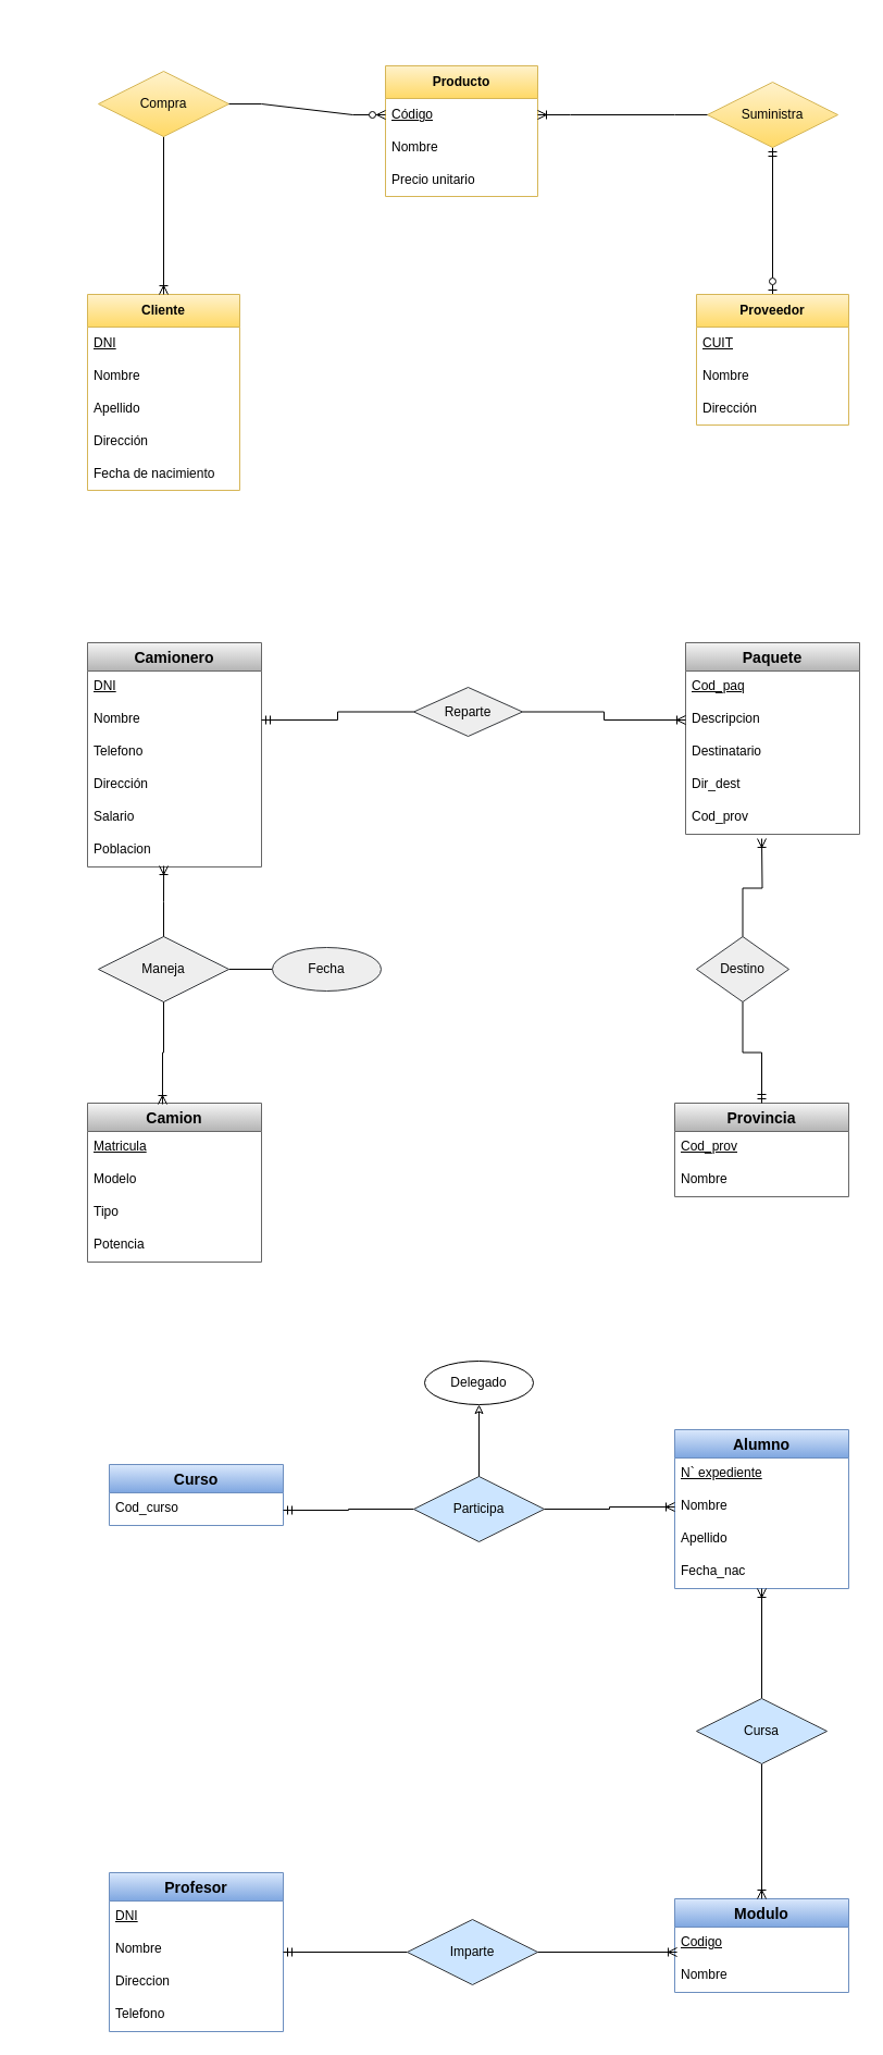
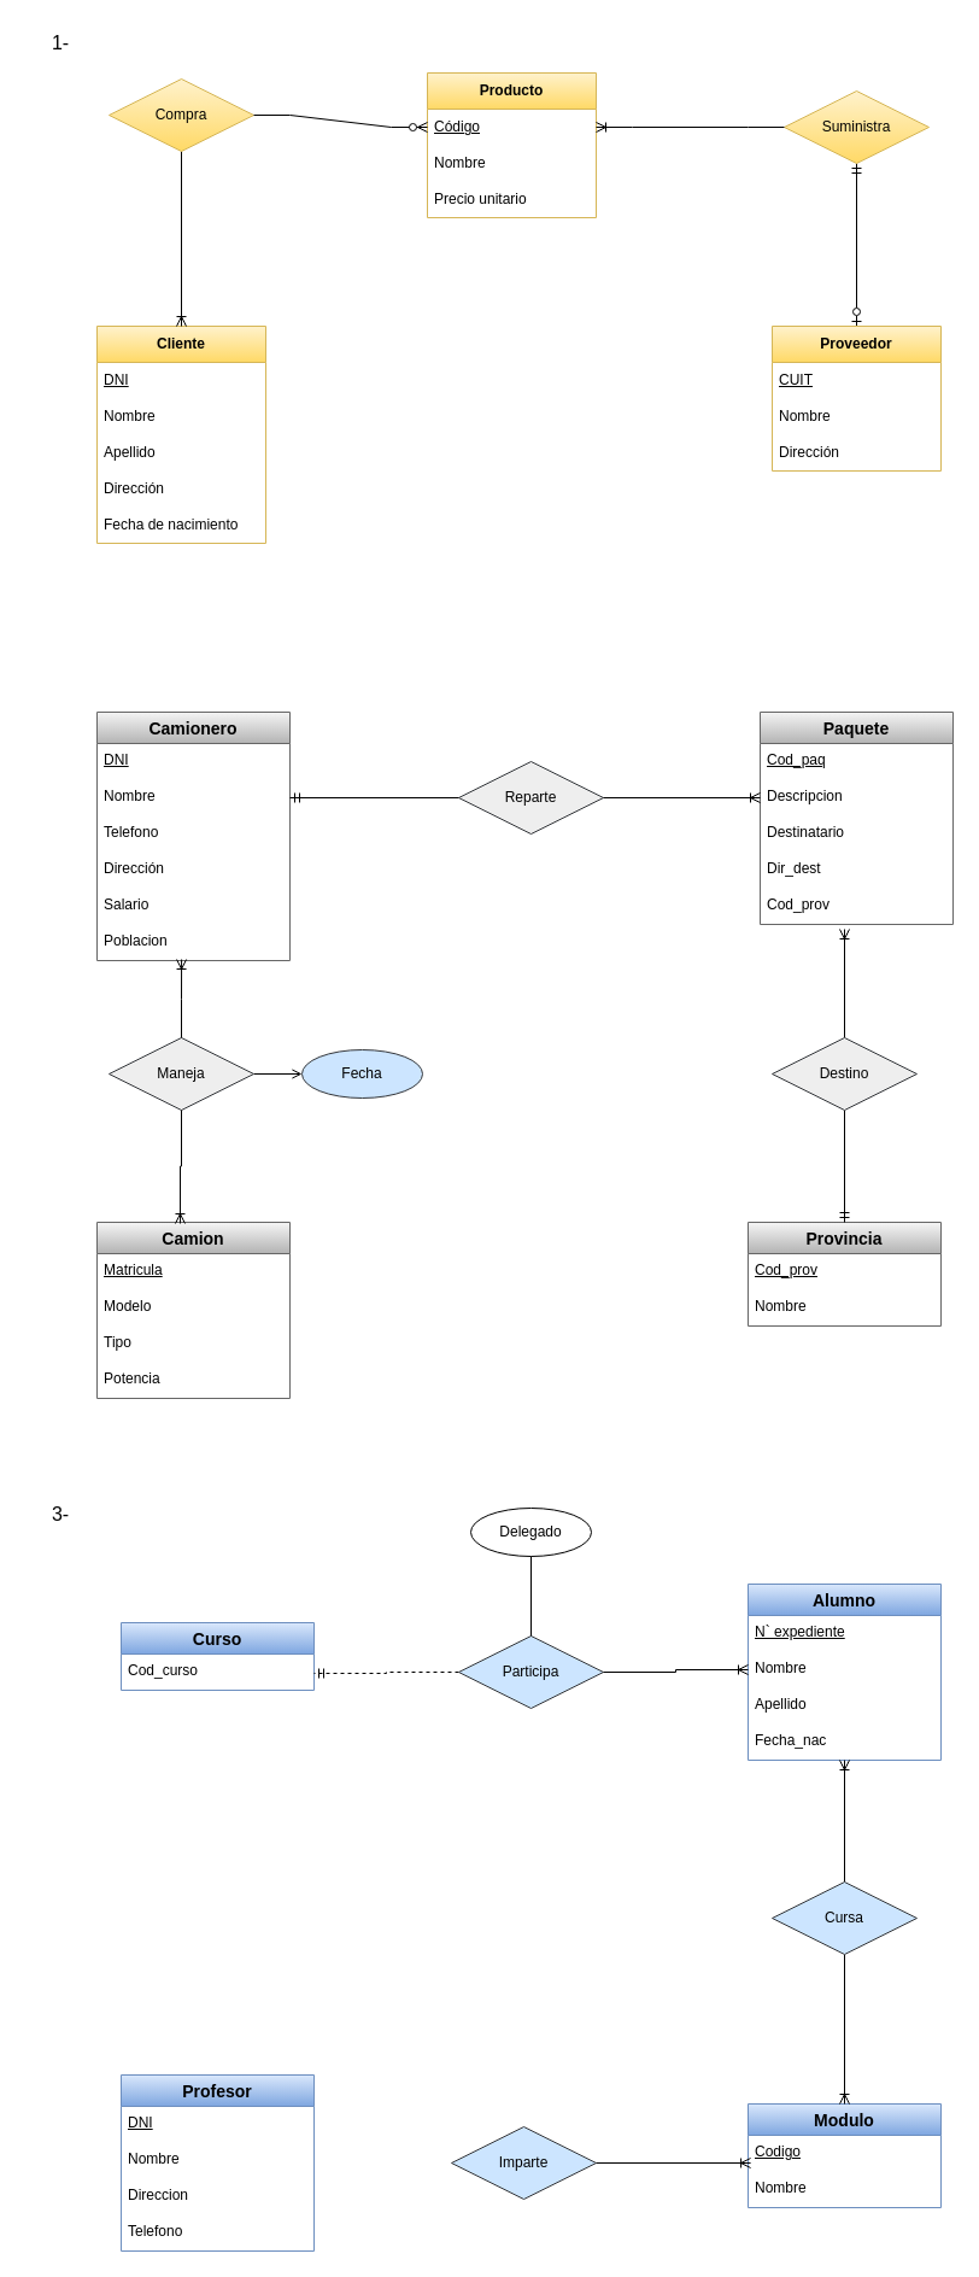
+ <mxCell id="22" value="&lt;font size=&quot;3&quot;&gt;1-&lt;/font&gt;" style="text;html=1;align=center;verticalAlign=middle;whiteSpace=wrap;rounded=0;" parent="1" vertex="1"><mxGeometry x="20" y="20" width="60" height="30" as="geometry" /></mxCell>
- <mxCell id="44" value="Reparte" style="shape=rhombus;perimeter=rhombusPerimeter;whiteSpace=wrap;html=1;align=center;fillColor=#eeeeee;strokeColor=#36393d;" parent="1" vertex="1"><mxGeometry x="380" y="631" width="100" height="45" as="geometry" /></mxCell>
+ <mxCell id="44" value="Reparte" style="shape=rhombus;perimeter=rhombusPerimeter;whiteSpace=wrap;html=1;align=center;fillColor=#eeeeee;strokeColor=#36393d;" parent="1" vertex="1"><mxGeometry x="380" y="631" width="120" height="60" as="geometry" /></mxCell>
- <mxCell id="45" style="edgeStyle=orthogonalEdgeStyle;rounded=0;orthogonalLoop=1;jettySize=auto;html=1;exitX=1;exitY=0.5;exitDx=0;exitDy=0;entryX=0;entryY=0.5;entryDx=0;entryDy=0;endArrow=none;endFill=0;" edge="1" parent="1" source="46" target="81"><mxGeometry relative="1" as="geometry" /></mxCell>
+ <mxCell id="45" style="edgeStyle=orthogonalEdgeStyle;rounded=0;orthogonalLoop=1;jettySize=auto;html=1;exitX=1;exitY=0.5;exitDx=0;exitDy=0;entryX=0;entryY=0.5;entryDx=0;entryDy=0;endArrow=open;endFill=0;" edge="1" parent="1" source="46" target="81"><mxGeometry relative="1" as="geometry" /></mxCell>
- <mxCell id="81" value="Fecha" style="ellipse;whiteSpace=wrap;html=1;align=center;fillColor=#eeeeee;strokeColor=#36393d;" vertex="1" parent="1"><mxGeometry x="250" y="870" width="100" height="40" as="geometry" /></mxCell>
+ <mxCell id="81" value="Fecha" style="ellipse;whiteSpace=wrap;html=1;align=center;fillColor=#cce5ff;strokeColor=#36393d;" vertex="1" parent="1"><mxGeometry x="250" y="870" width="100" height="40" as="geometry" /></mxCell>
- <mxCell id="49" value="Destino" style="shape=rhombus;perimeter=rhombusPerimeter;whiteSpace=wrap;html=1;align=center;fillColor=#eeeeee;strokeColor=#36393d;" parent="1" vertex="1"><mxGeometry x="640" y="860" width="85" height="60" as="geometry" /></mxCell>
+ <mxCell id="49" value="Destino" style="shape=rhombus;perimeter=rhombusPerimeter;whiteSpace=wrap;html=1;align=center;fillColor=#eeeeee;strokeColor=#36393d;" parent="1" vertex="1"><mxGeometry x="640" y="860" width="120" height="60" as="geometry" /></mxCell>
+ <mxCell id="50" value="&lt;font style=&quot;font-size: 16px;&quot;&gt;3-&lt;/font&gt;" style="text;html=1;align=center;verticalAlign=middle;whiteSpace=wrap;rounded=0;" vertex="1" parent="1"><mxGeometry x="20" y="1240" width="60" height="30" as="geometry" /></mxCell>
- <mxCell id="76" style="edgeStyle=orthogonalEdgeStyle;rounded=0;orthogonalLoop=1;jettySize=auto;html=1;endArrow=classic;endFill=0;" edge="1" parent="1" source="73" target="75"><mxGeometry relative="1" as="geometry" /></mxCell>
+ <mxCell id="76" style="edgeStyle=orthogonalEdgeStyle;rounded=0;orthogonalLoop=1;jettySize=auto;html=1;endArrow=none;endFill=0;" edge="1" parent="1" source="73" target="75"><mxGeometry relative="1" as="geometry" /></mxCell>
- <mxCell id="72" style="edgeStyle=orthogonalEdgeStyle;rounded=0;orthogonalLoop=1;jettySize=auto;html=1;exitX=0;exitY=0.5;exitDx=0;exitDy=0;entryX=1;entryY=0.75;entryDx=0;entryDy=0;endArrow=ERmandOne;endFill=0;" edge="1" parent="1" source="73" target="64"><mxGeometry relative="1" as="geometry" /></mxCell>
+ <mxCell id="72" style="edgeStyle=orthogonalEdgeStyle;rounded=0;orthogonalLoop=1;jettySize=auto;html=1;exitX=0;exitY=0.5;exitDx=0;exitDy=0;entryX=1;entryY=0.75;entryDx=0;entryDy=0;endArrow=ERmandOne;endFill=0;dashed=1;" edge="1" parent="1" source="73" target="64"><mxGeometry relative="1" as="geometry" /></mxCell>
- <mxCell id="66" style="edgeStyle=orthogonalEdgeStyle;rounded=0;orthogonalLoop=1;jettySize=auto;html=1;exitX=0;exitY=0.5;exitDx=0;exitDy=0;entryX=1;entryY=0.5;entryDx=0;entryDy=0;endArrow=ERmandOne;endFill=0;" edge="1" parent="1" source="67" target="51"><mxGeometry relative="1" as="geometry" /></mxCell>
